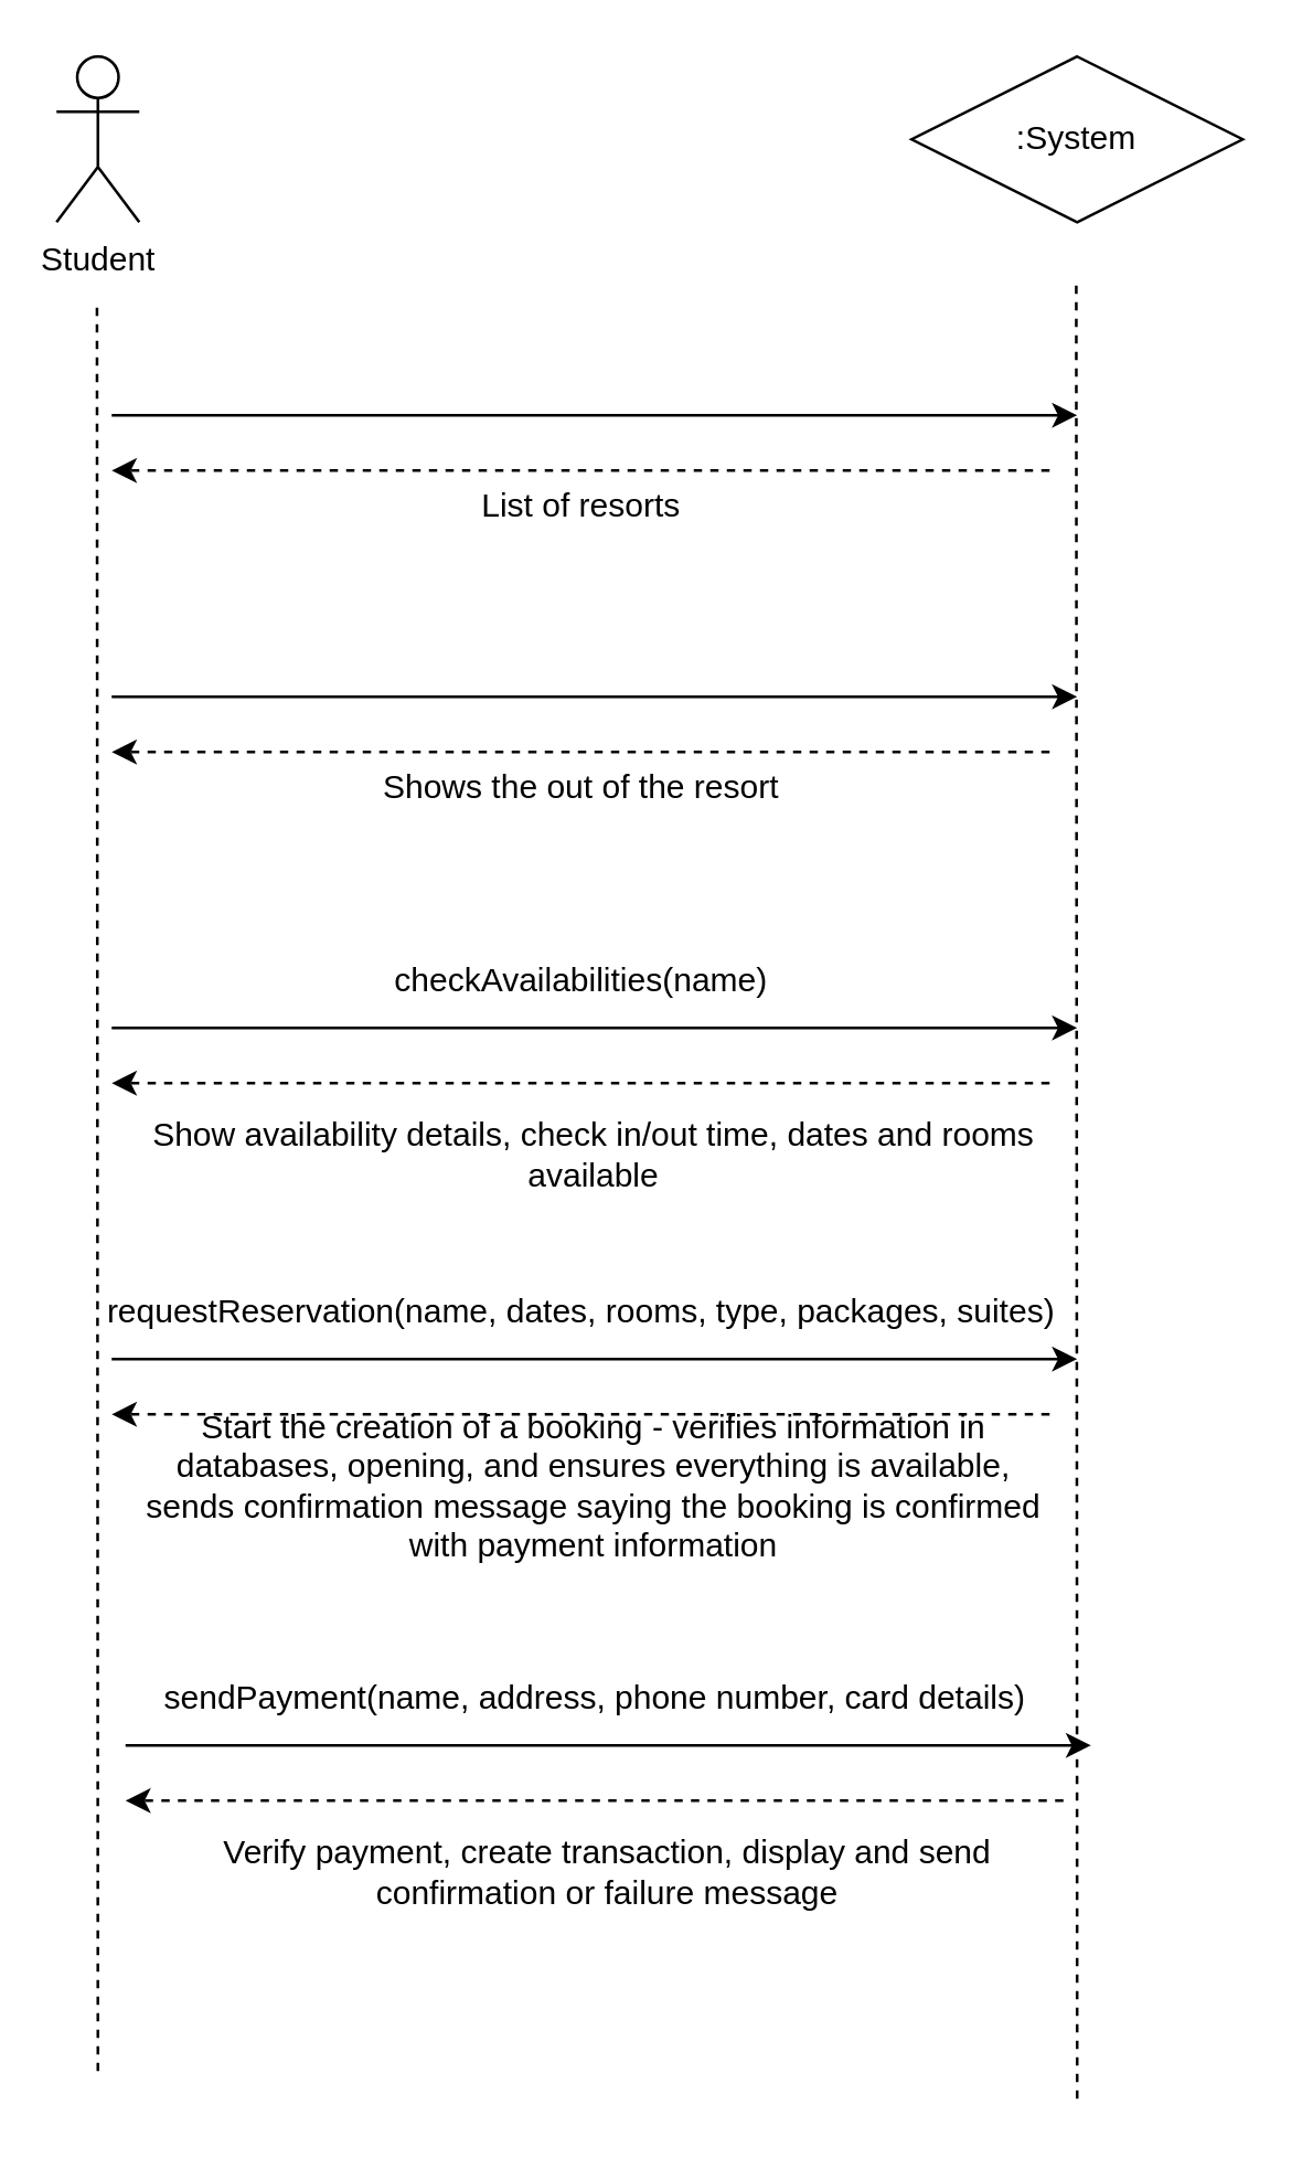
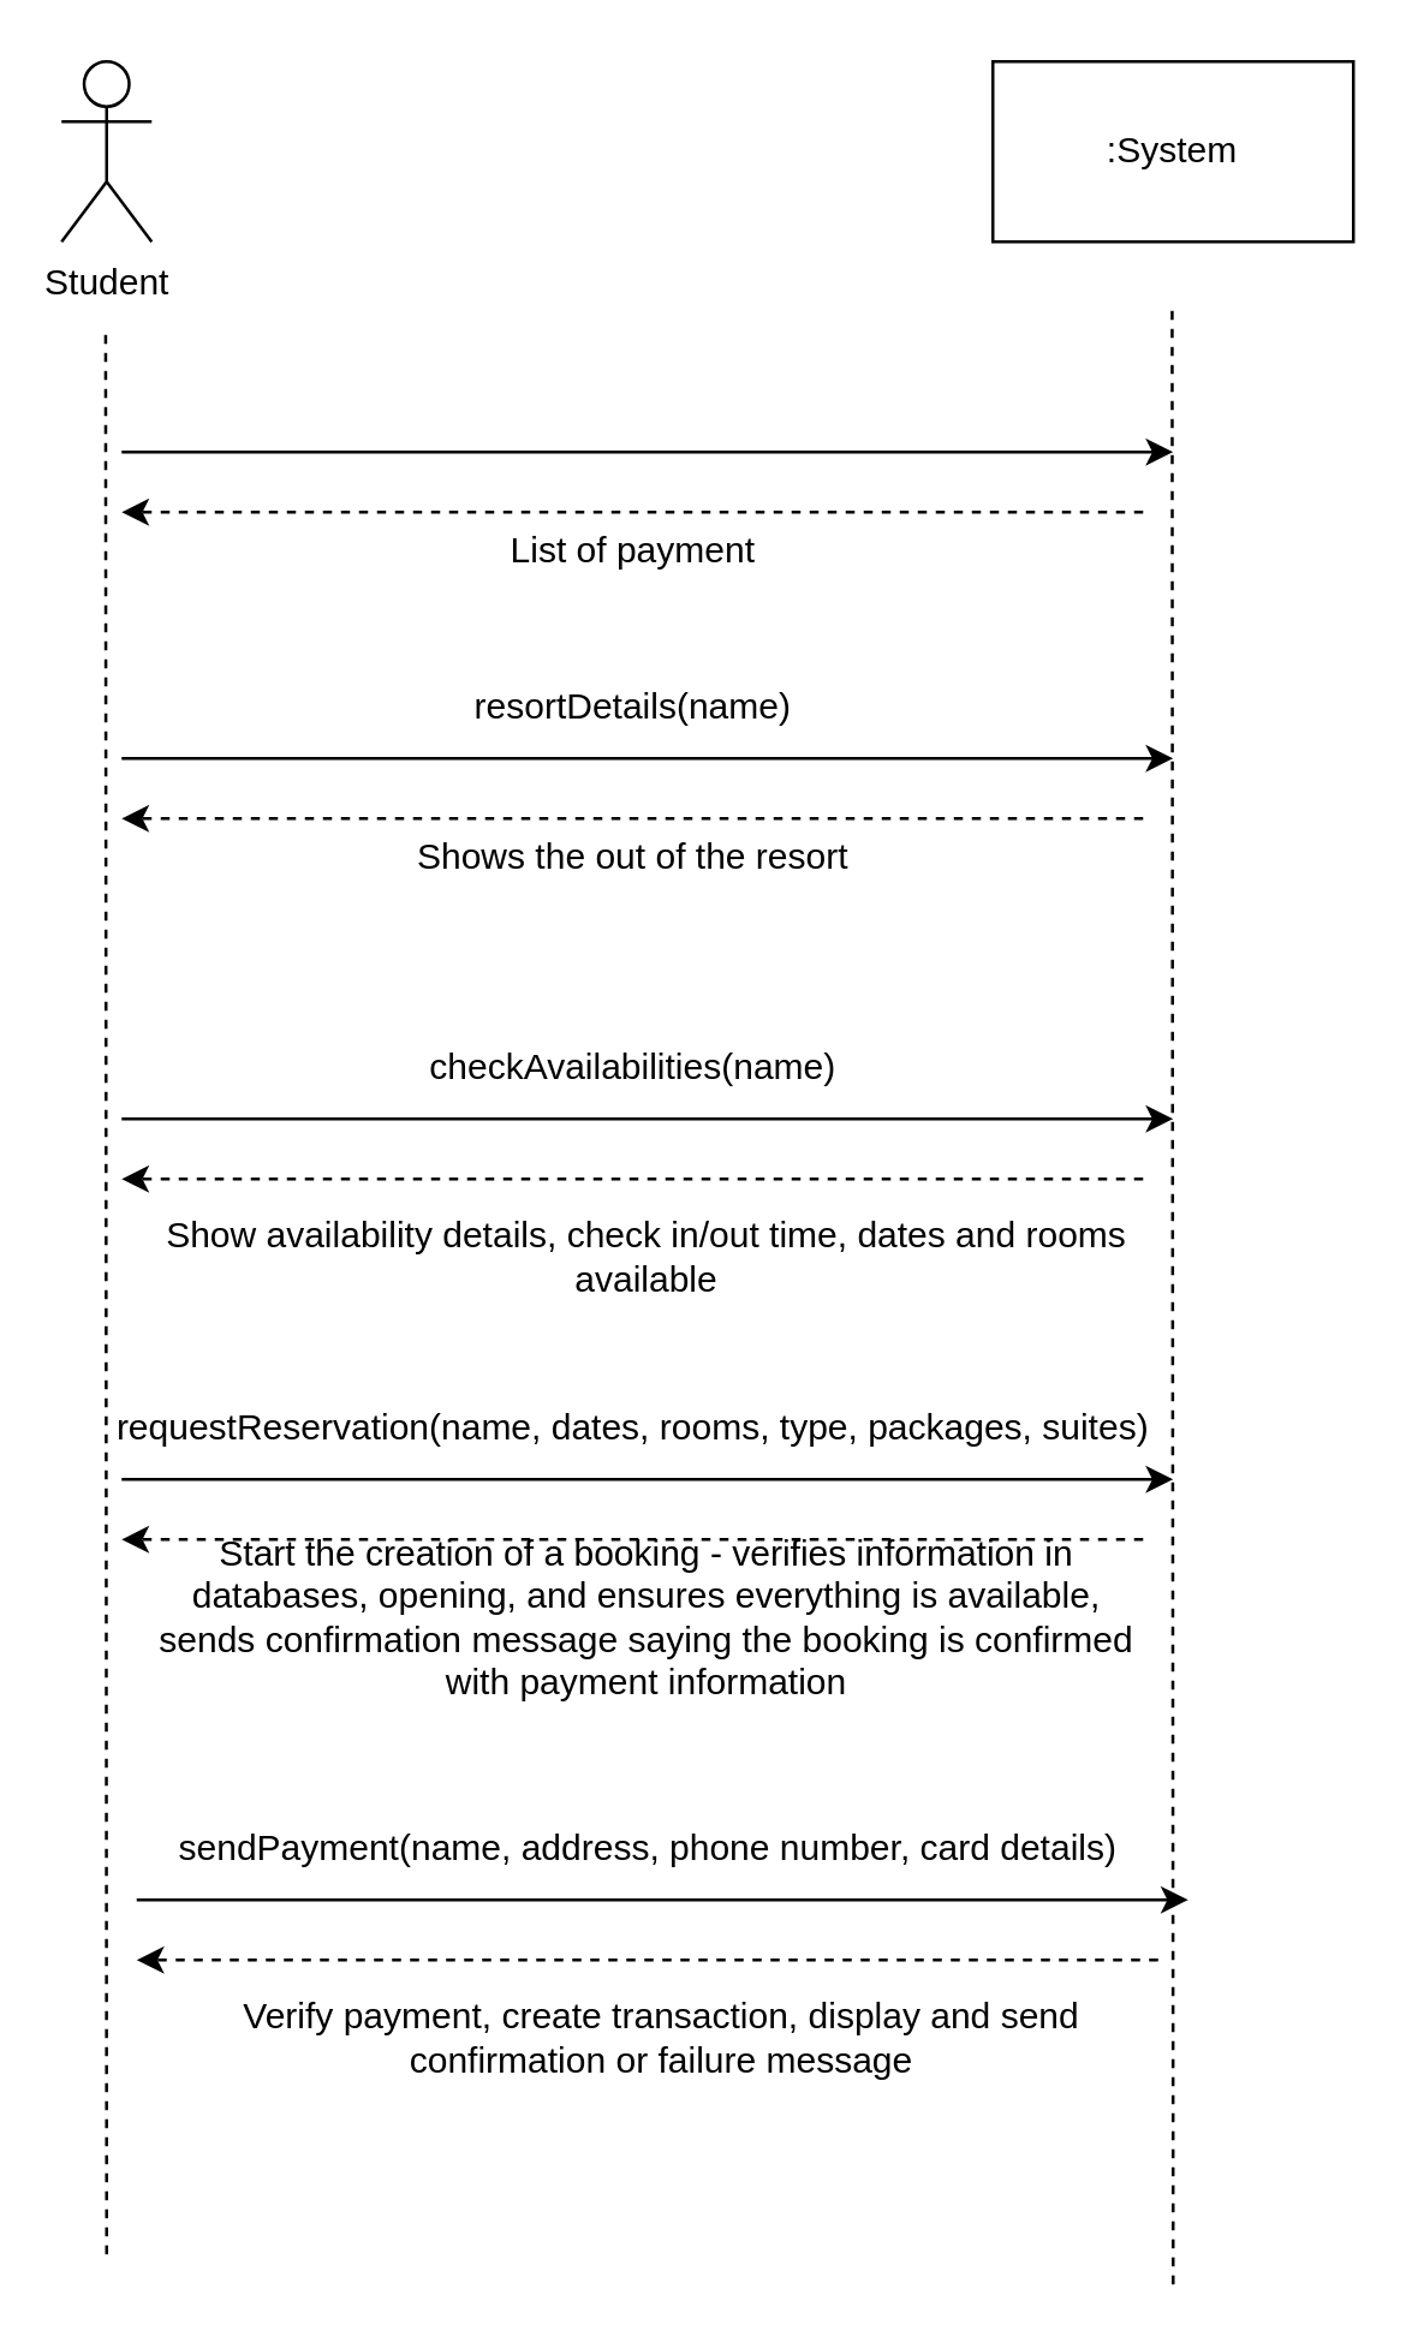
- <mxCell id="3" value=":System" style="rhombus;whiteSpace=wrap;html=1;" parent="1" vertex="1"><mxGeometry x="330" y="20" width="120" height="60" as="geometry" /></mxCell>
+ <mxCell id="3" value=":System" style="rounded=0;whiteSpace=wrap;html=1;" parent="1" vertex="1"><mxGeometry x="330" y="20" width="120" height="60" as="geometry" /></mxCell>
- <mxCell id="9" value="List of resorts" style="text;html=1;align=center;verticalAlign=middle;resizable=0;points=[];autosize=1;strokeColor=none;fillColor=none;" parent="6" vertex="1"><mxGeometry x="120" y="50" width="100" height="30" as="geometry" /></mxCell>
+ <mxCell id="9" value="List of payment" style="text;html=1;align=center;verticalAlign=middle;resizable=0;points=[];autosize=1;strokeColor=none;fillColor=none;" parent="6" vertex="1"><mxGeometry x="120" y="50" width="100" height="30" as="geometry" /></mxCell>
+ <mxCell id="12" value="resortDetails(name)" style="text;html=1;align=center;verticalAlign=middle;resizable=0;points=[];autosize=1;strokeColor=none;fillColor=none;" vertex="1" parent="10"><mxGeometry x="105" width="130" height="30" as="geometry" /></mxCell>
